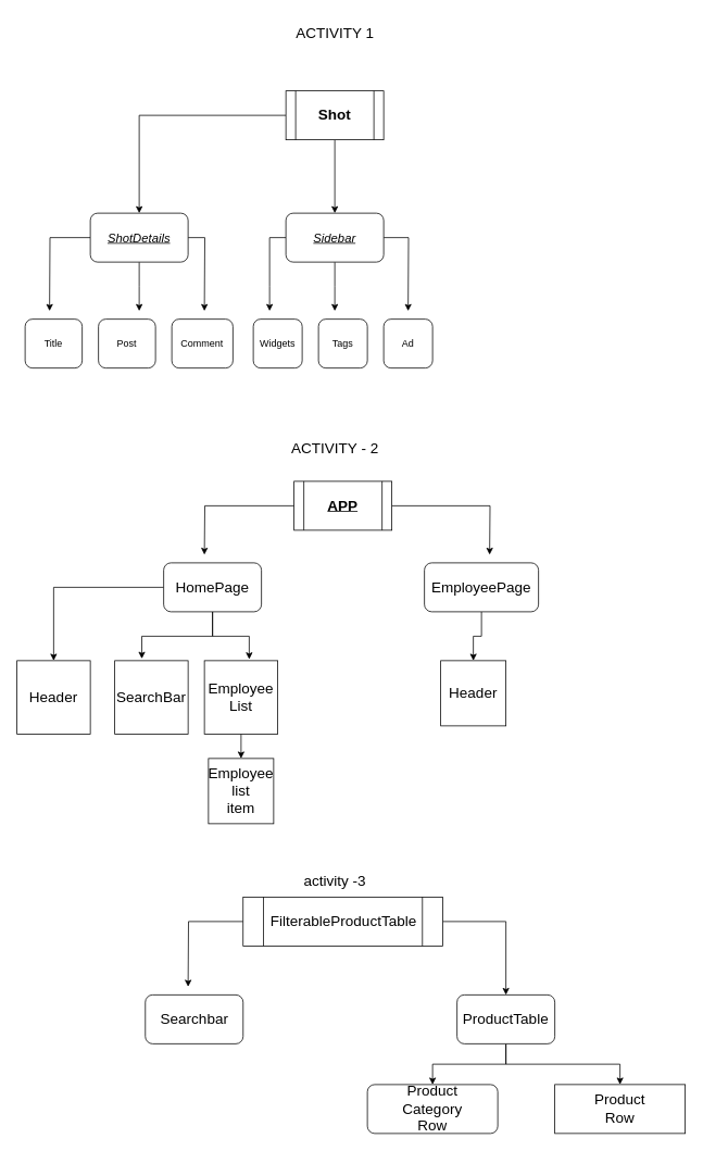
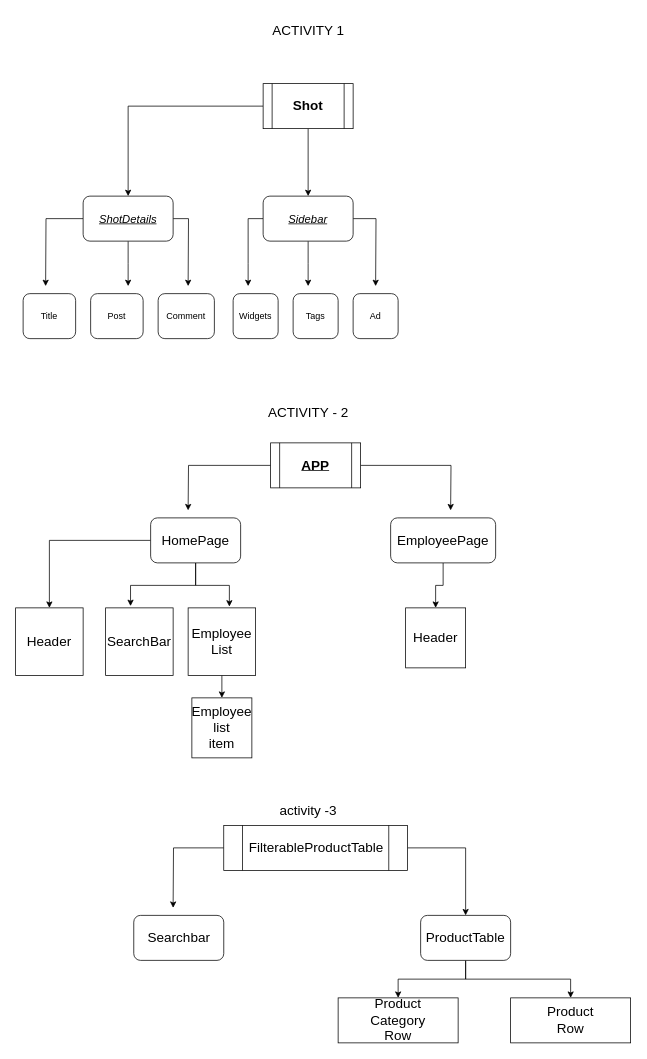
- <mxCell id="44" value="Product&lt;br&gt;Category&lt;br&gt;Row" style="whiteSpace=wrap;html=1;fontSize=18;rounded=1;" vertex="1" parent="1"><mxGeometry x="450" y="1330" width="160" height="60" as="geometry" /></mxCell>
+ <mxCell id="44" value="Product&lt;br&gt;Category&lt;br&gt;Row" style="rounded=0;whiteSpace=wrap;html=1;fontSize=18;" vertex="1" parent="1"><mxGeometry x="450" y="1330" width="160" height="60" as="geometry" /></mxCell>
